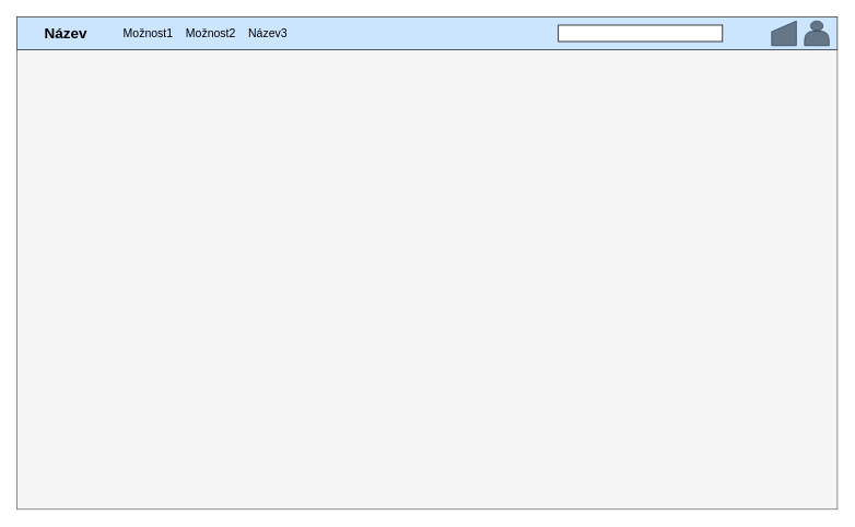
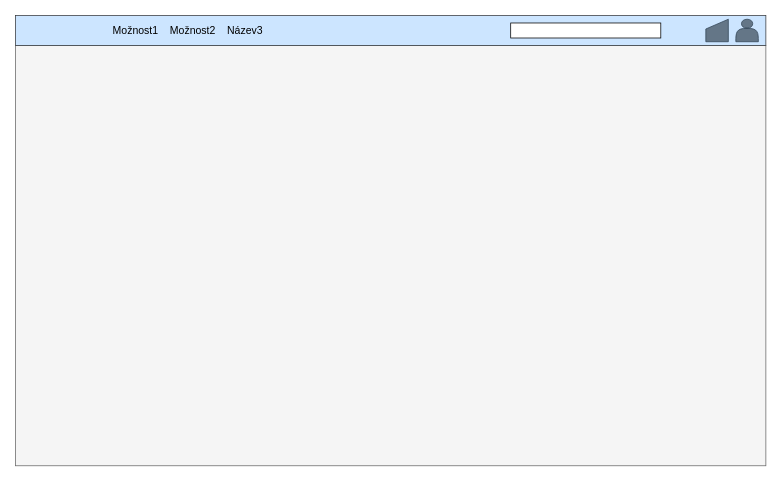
- <mxCell id="4" value="Název" style="text;html=1;strokeColor=none;fillColor=none;align=center;verticalAlign=middle;whiteSpace=wrap;rounded=0;fontStyle=1;fontSize=18;" vertex="1" parent="1"><mxGeometry x="40" y="30" width="80" height="20" as="geometry" /></mxCell>
